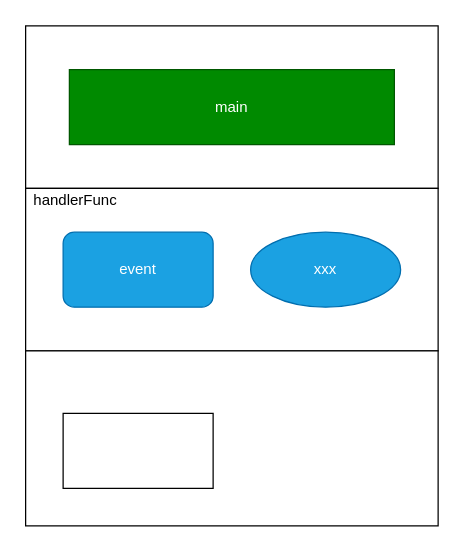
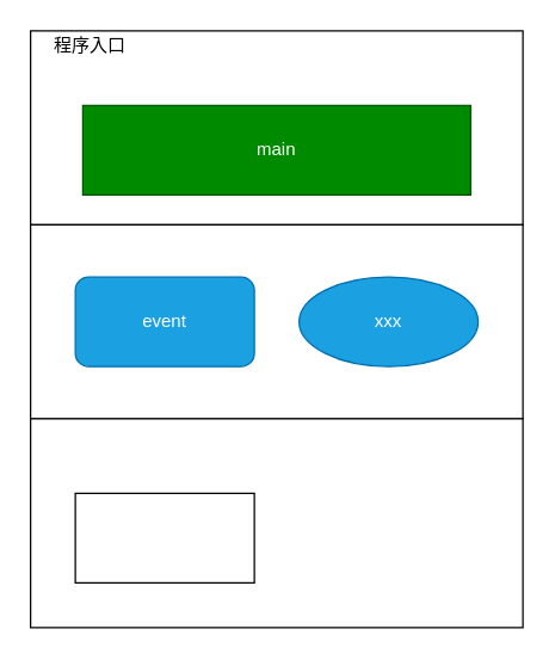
+ <mxCell id="7" value="程序入口" style="text;html=1;strokeColor=none;fillColor=none;align=center;verticalAlign=middle;whiteSpace=wrap;rounded=0;" vertex="1" parent="1"><mxGeometry x="20" y="20" width="80" height="20" as="geometry" /></mxCell>
- <mxCell id="4" value="main" style="rounded=0;whiteSpace=wrap;html=1;fillColor=#008a00;strokeColor=#005700;fontColor=#ffffff;" vertex="1" parent="1"><mxGeometry x="55" y="55" width="260" height="60" as="geometry" /></mxCell>
+ <mxCell id="4" value="main" style="rounded=0;whiteSpace=wrap;html=1;fillColor=#008a00;strokeColor=#005700;fontColor=#ffffff;" vertex="1" parent="1"><mxGeometry x="55" y="70" width="260" height="60" as="geometry" /></mxCell>
- <mxCell id="8" value="handlerFunc" style="text;html=1;strokeColor=none;fillColor=none;align=center;verticalAlign=middle;whiteSpace=wrap;rounded=0;" vertex="1" parent="1"><mxGeometry x="20" y="150" width="80" height="20" as="geometry" /></mxCell>
